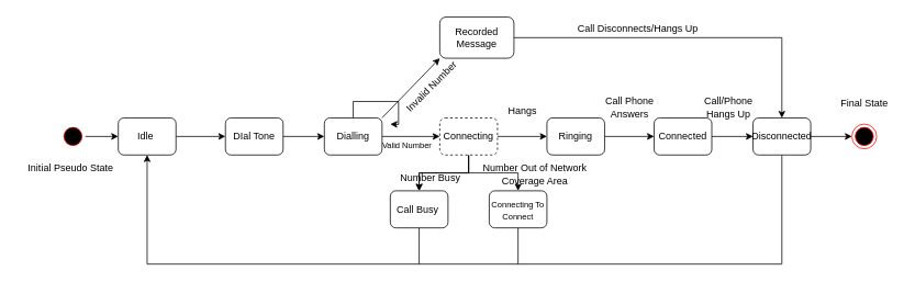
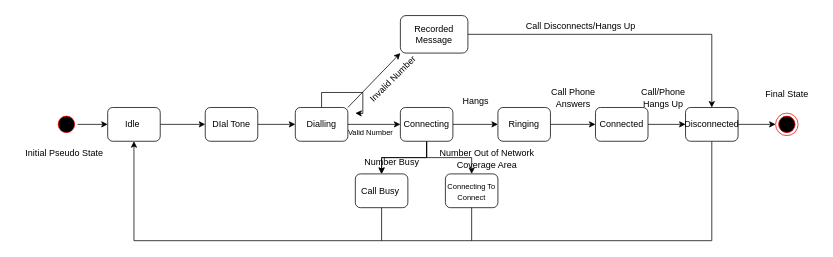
- <mxCell id="16" value="Connecting" style="rounded=1;whiteSpace=wrap;html=1;dashed=1;" vertex="1" parent="1"><mxGeometry x="533" y="142.5" width="70" height="45" as="geometry" /></mxCell>
+ <mxCell id="16" value="Connecting" style="rounded=1;whiteSpace=wrap;html=1;" vertex="1" parent="1"><mxGeometry x="533" y="142.5" width="70" height="45" as="geometry" /></mxCell>
